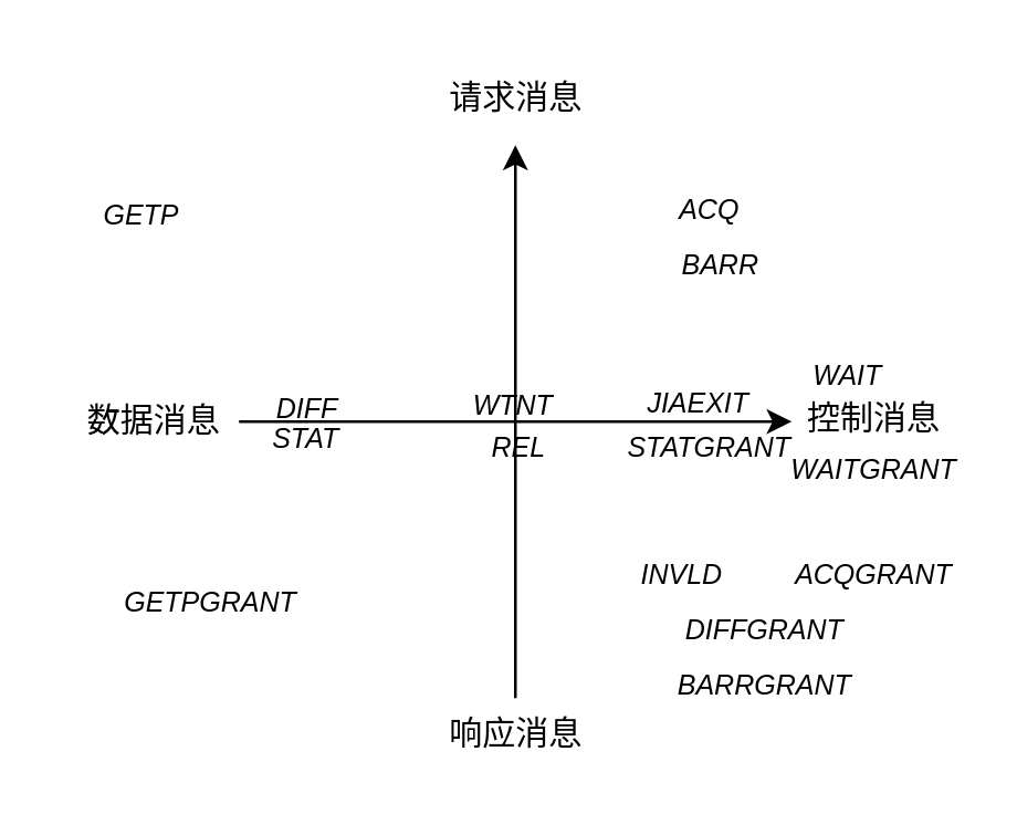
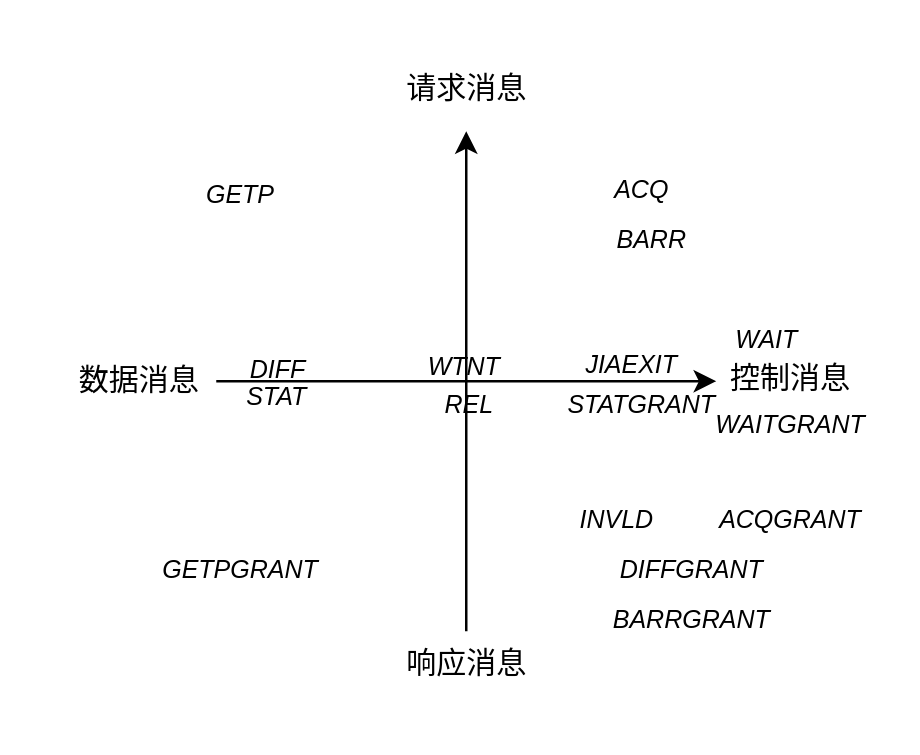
- <mxCell id="8" value="&lt;i&gt;&lt;font style=&quot;font-size: 10px;&quot;&gt;GETP&lt;/font&gt;&lt;/i&gt;" style="text;html=1;align=center;verticalAlign=middle;whiteSpace=wrap;rounded=0;" vertex="1" parent="1"><mxGeometry x="21" y="62" width="60" height="30" as="geometry" /></mxCell>
+ <mxCell id="8" value="&lt;i&gt;&lt;font style=&quot;font-size: 10px;&quot;&gt;GETP&lt;/font&gt;&lt;/i&gt;" style="text;html=1;align=center;verticalAlign=middle;whiteSpace=wrap;rounded=0;" vertex="1" parent="1"><mxGeometry x="66" y="62" width="60" height="30" as="geometry" /></mxCell>
- <mxCell id="9" value="&lt;i&gt;&lt;font style=&quot;font-size: 10px;&quot;&gt;GETPGRANT&lt;/font&gt;&lt;/i&gt;" style="text;html=1;align=center;verticalAlign=middle;whiteSpace=wrap;rounded=0;" vertex="1" parent="1"><mxGeometry x="46" y="202" width="60" height="30" as="geometry" /></mxCell>
+ <mxCell id="9" value="&lt;i&gt;&lt;font style=&quot;font-size: 10px;&quot;&gt;GETPGRANT&lt;/font&gt;&lt;/i&gt;" style="text;html=1;align=center;verticalAlign=middle;whiteSpace=wrap;rounded=0;" vertex="1" parent="1"><mxGeometry x="66" y="212" width="60" height="30" as="geometry" /></mxCell>
